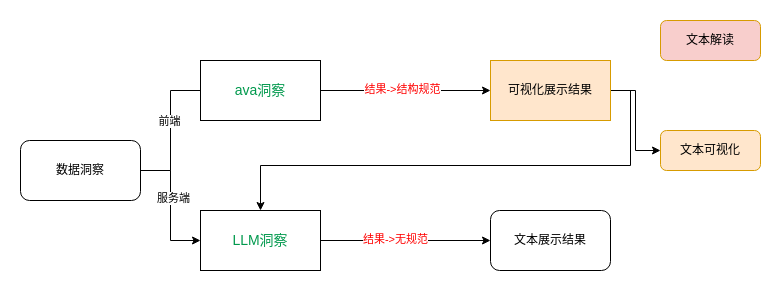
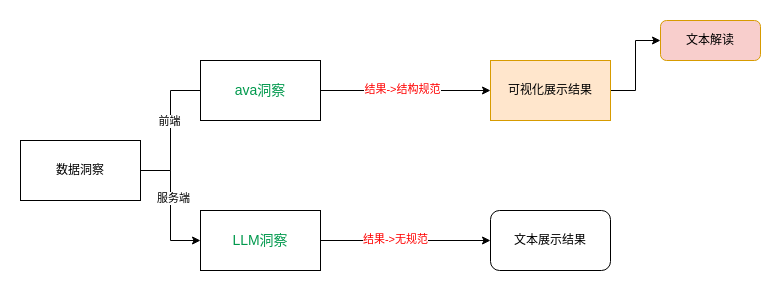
- <mxCell id="15" style="edgeStyle=orthogonalEdgeStyle;rounded=0;orthogonalLoop=1;jettySize=auto;html=1;exitX=1;exitY=0.5;exitDx=0;exitDy=0;entryX=0;entryY=0.5;entryDx=0;entryDy=0;" edge="1" parent="1" source="16" target="18"><mxGeometry relative="1" as="geometry" /></mxCell>
- <mxCell id="18" value="文本可视化" style="rounded=1;whiteSpace=wrap;html=1;fillColor=#ffe6cc;strokeColor=#d79b00;" vertex="1" parent="1"><mxGeometry x="660" y="130" width="100" height="40" as="geometry" /></mxCell>
- <mxCell id="14" style="edgeStyle=orthogonalEdgeStyle;rounded=0;orthogonalLoop=1;jettySize=auto;html=1;exitX=1;exitY=0.5;exitDx=0;exitDy=0;" edge="1" parent="1" source="16" target="9"><mxGeometry relative="1" as="geometry" /></mxCell>
+ <mxCell id="14" style="edgeStyle=orthogonalEdgeStyle;rounded=0;orthogonalLoop=1;jettySize=auto;html=1;exitX=1;exitY=0.5;exitDx=0;exitDy=0;entryX=0;entryY=0.5;entryDx=0;entryDy=0;" edge="1" parent="1" source="16" target="17"><mxGeometry relative="1" as="geometry" /></mxCell>
- <mxCell id="6" value="数据洞察" style="whiteSpace=wrap;html=1;rounded=1;" vertex="1" parent="1"><mxGeometry x="20" y="140" width="120" height="60" as="geometry" /></mxCell>
+ <mxCell id="6" value="数据洞察" style="rounded=0;whiteSpace=wrap;html=1;" vertex="1" parent="1"><mxGeometry x="20" y="140" width="120" height="60" as="geometry" /></mxCell>
